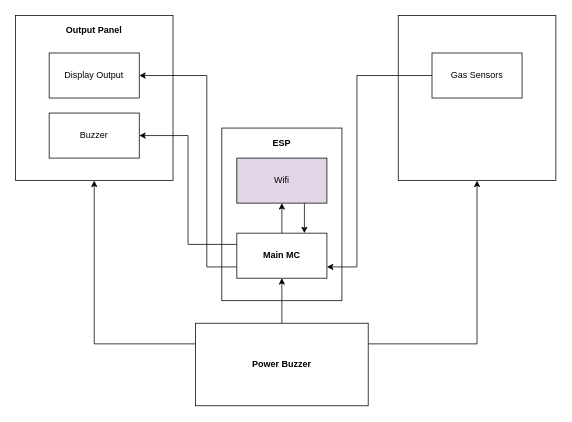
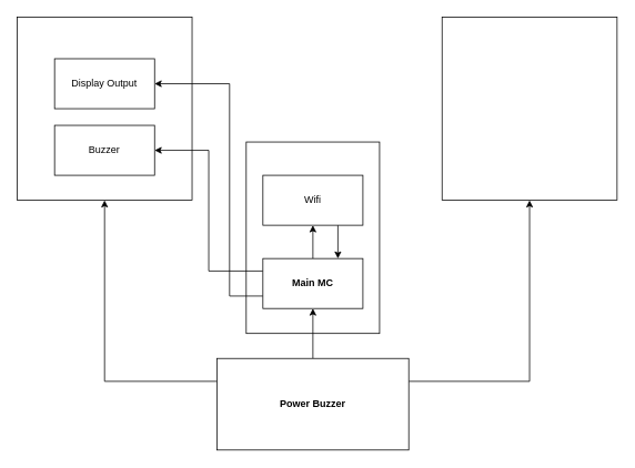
- <mxCell id="9" value="Output Panel" style="text;html=1;strokeColor=none;fillColor=none;align=center;verticalAlign=middle;whiteSpace=wrap;rounded=0;fontStyle=1" parent="1" vertex="1"><mxGeometry x="70" y="30" width="110" height="20" as="geometry" /></mxCell>
- <mxCell id="5" style="edgeStyle=orthogonalEdgeStyle;rounded=0;orthogonalLoop=1;jettySize=auto;html=1;exitX=0;exitY=0.5;exitDx=0;exitDy=0;entryX=1;entryY=0.75;entryDx=0;entryDy=0;" parent="1" source="6" target="13" edge="1"><mxGeometry relative="1" as="geometry"><Array as="points"><mxPoint x="475" y="100" /><mxPoint x="475" y="355" /></Array></mxGeometry></mxCell>
- <mxCell id="6" value="Gas Sensors" style="rounded=0;whiteSpace=wrap;html=1;" parent="1" vertex="1"><mxGeometry x="575" y="70" width="120" height="60" as="geometry" /></mxCell>
- <mxCell id="20" value="&lt;b&gt;ESP&lt;/b&gt;" style="text;html=1;strokeColor=none;fillColor=none;align=center;verticalAlign=middle;whiteSpace=wrap;rounded=0;" parent="1" vertex="1"><mxGeometry x="355" y="180" width="40" height="20" as="geometry" /></mxCell>
- <mxCell id="19" value="Wifi&lt;br&gt;" style="rounded=0;whiteSpace=wrap;html=1;fillColor=#e1d5e7;" parent="1" vertex="1"><mxGeometry x="315" y="210" width="120" height="60" as="geometry" /></mxCell>
+ <mxCell id="19" value="Wifi&lt;br&gt;" style="rounded=0;whiteSpace=wrap;html=1;" parent="1" vertex="1"><mxGeometry x="315" y="210" width="120" height="60" as="geometry" /></mxCell>
